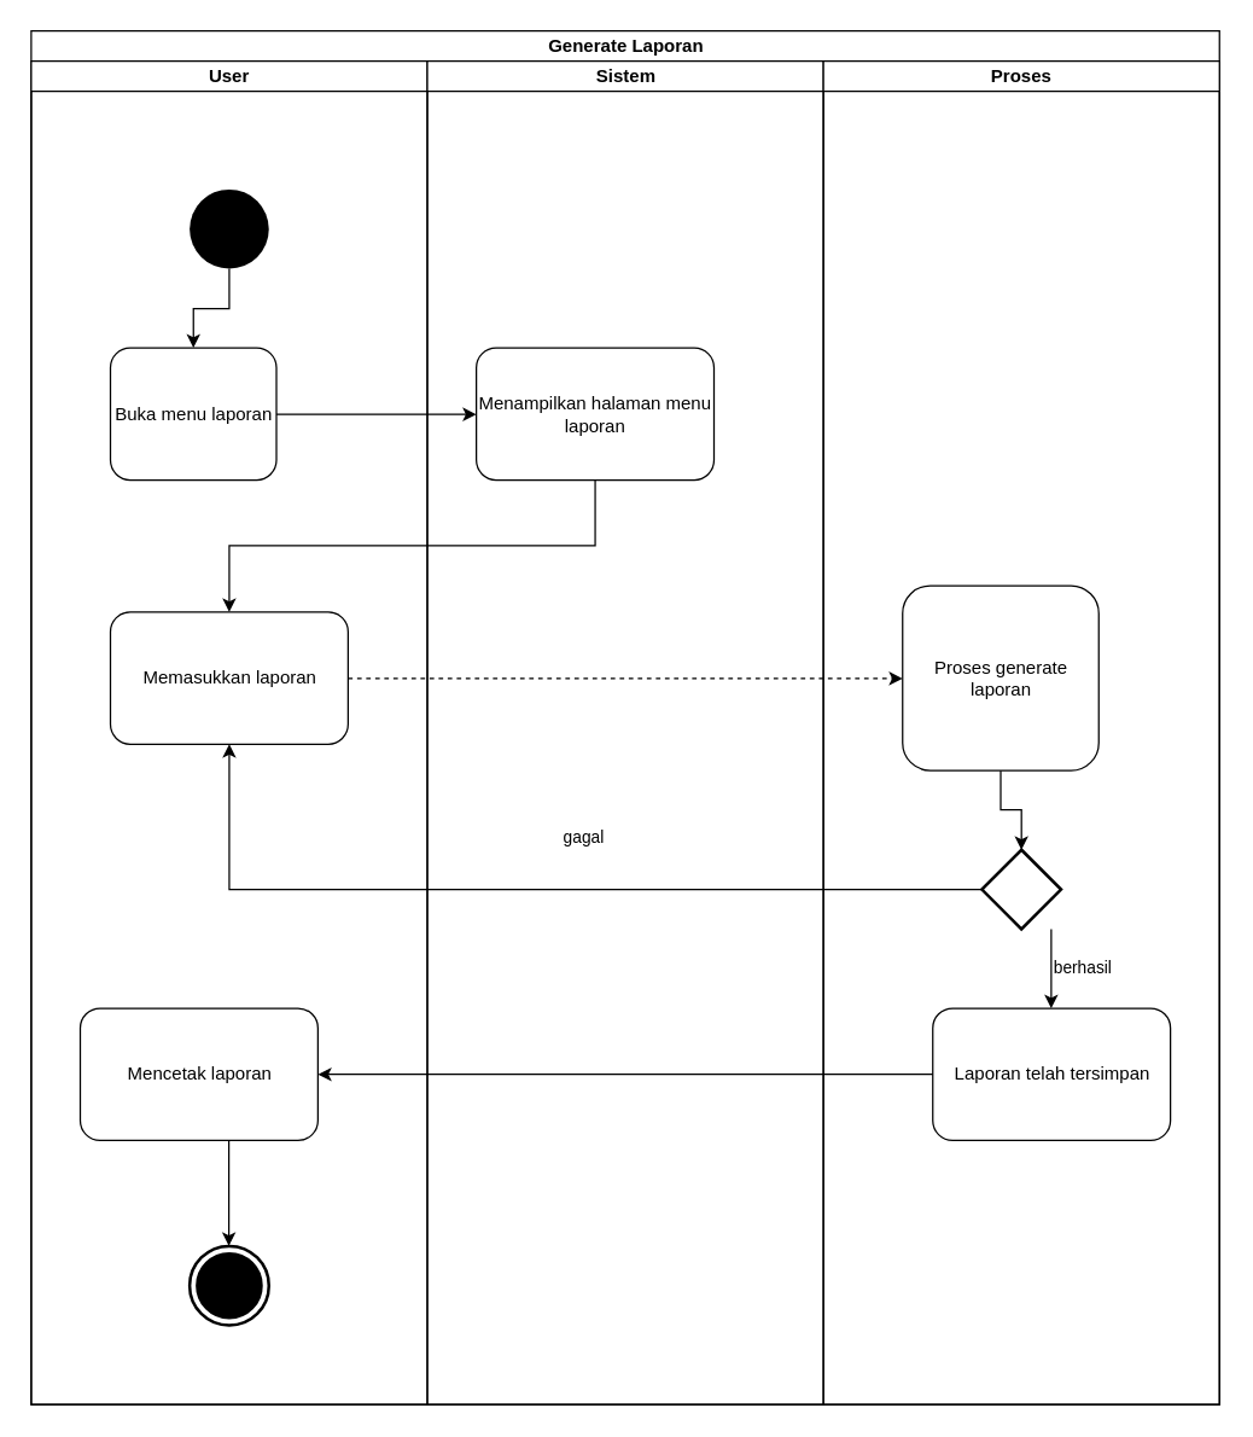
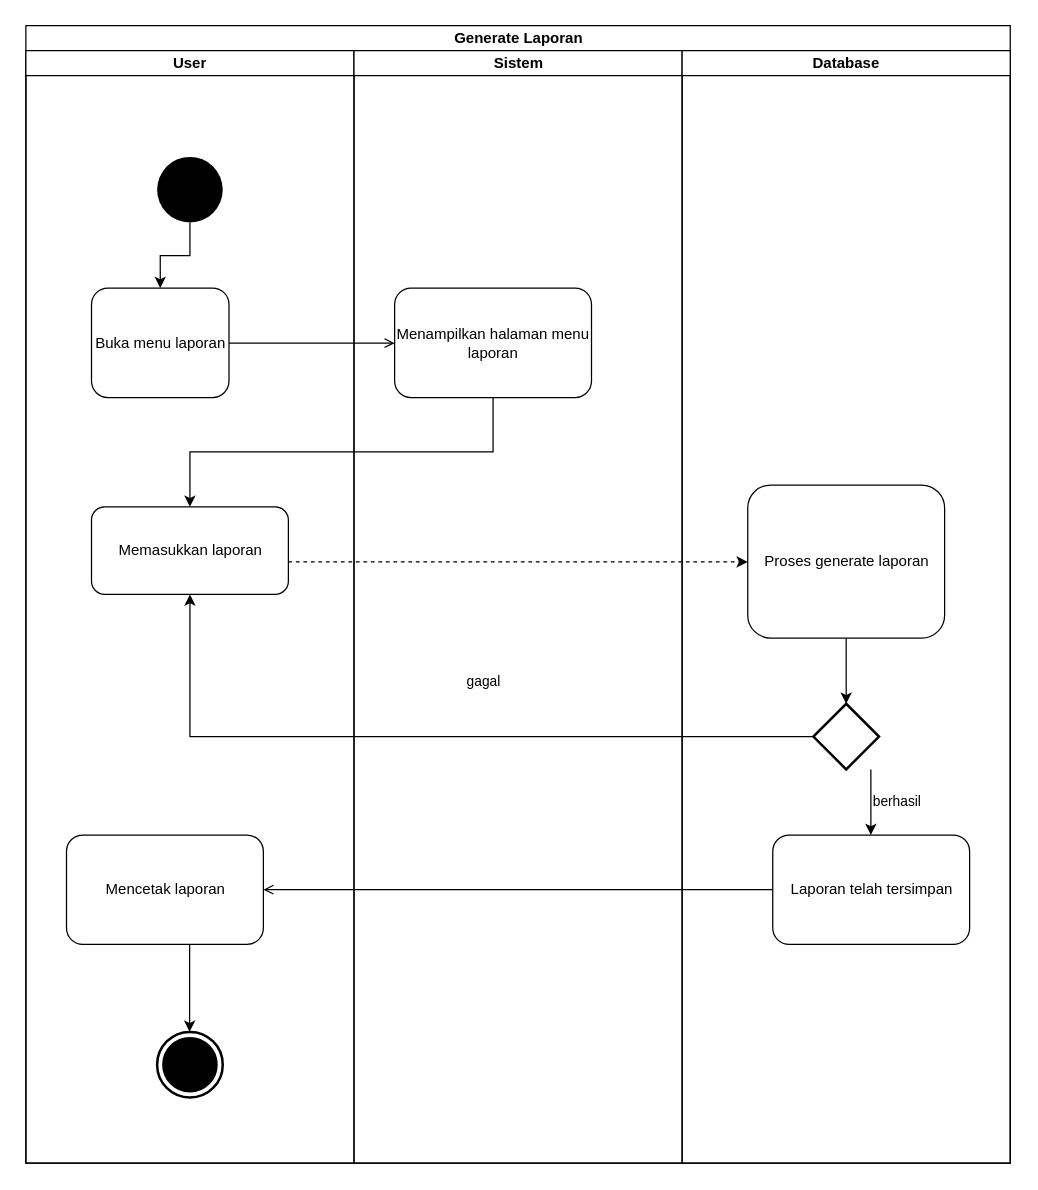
- <mxCell id="6" value="Proses" style="swimlane;html=1;startSize=20;container=0;" parent="2" vertex="1"><mxGeometry x="525" y="20" width="262.5" height="890" as="geometry" /></mxCell>
+ <mxCell id="6" value="Database" style="swimlane;html=1;startSize=20;container=0;" parent="2" vertex="1"><mxGeometry x="525" y="20" width="262.5" height="890" as="geometry" /></mxCell>
- <mxCell id="15" style="edgeStyle=elbowEdgeStyle;rounded=0;orthogonalLoop=1;jettySize=auto;elbow=vertical;html=1;entryX=0;entryY=0.5;entryDx=0;entryDy=0;shadow=0;align=center;" parent="2" source="8" target="14" edge="1"><mxGeometry as="geometry" /></mxCell>
+ <mxCell id="15" style="edgeStyle=elbowEdgeStyle;rounded=0;orthogonalLoop=1;jettySize=auto;elbow=vertical;html=1;entryX=0;entryY=0.5;entryDx=0;entryDy=0;shadow=0;align=center;endArrow=open;" parent="2" source="8" target="14" edge="1"><mxGeometry as="geometry" /></mxCell>
- <mxCell id="10" value="Memasukkan laporan" style="shape=rect;html=1;rounded=1;whiteSpace=wrap;align=center;container=0;" parent="2" vertex="1"><mxGeometry x="52.5" y="385" width="157.5" height="87.5" as="geometry" /></mxCell>
+ <mxCell id="10" value="Memasukkan laporan" style="shape=rect;html=1;rounded=1;whiteSpace=wrap;align=center;container=0;" parent="2" vertex="1"><mxGeometry x="52.5" y="385" width="157.5" height="70" as="geometry" /></mxCell>
- <mxCell id="17" value="Proses generate laporan" style="shape=rect;html=1;rounded=1;whiteSpace=wrap;align=center;container=0;" parent="2" vertex="1"><mxGeometry x="577.5" y="367.5" width="130" height="122.5" as="geometry" /></mxCell>
+ <mxCell id="17" value="Proses generate laporan" style="shape=rect;html=1;rounded=1;whiteSpace=wrap;align=center;container=0;" parent="2" vertex="1"><mxGeometry x="577.5" y="367.5" width="157.5" height="122.5" as="geometry" /></mxCell>
- <mxCell id="23" style="edgeStyle=elbowEdgeStyle;rounded=0;orthogonalLoop=1;jettySize=auto;html=1;entryX=1;entryY=0.5;entryDx=0;entryDy=0;shadow=0;align=center;" parent="2" source="22" target="11" edge="1"><mxGeometry as="geometry" /></mxCell>
+ <mxCell id="23" style="edgeStyle=elbowEdgeStyle;rounded=0;orthogonalLoop=1;jettySize=auto;html=1;entryX=1;entryY=0.5;entryDx=0;entryDy=0;shadow=0;align=center;endArrow=open;" parent="2" source="22" target="11" edge="1"><mxGeometry as="geometry" /></mxCell>
